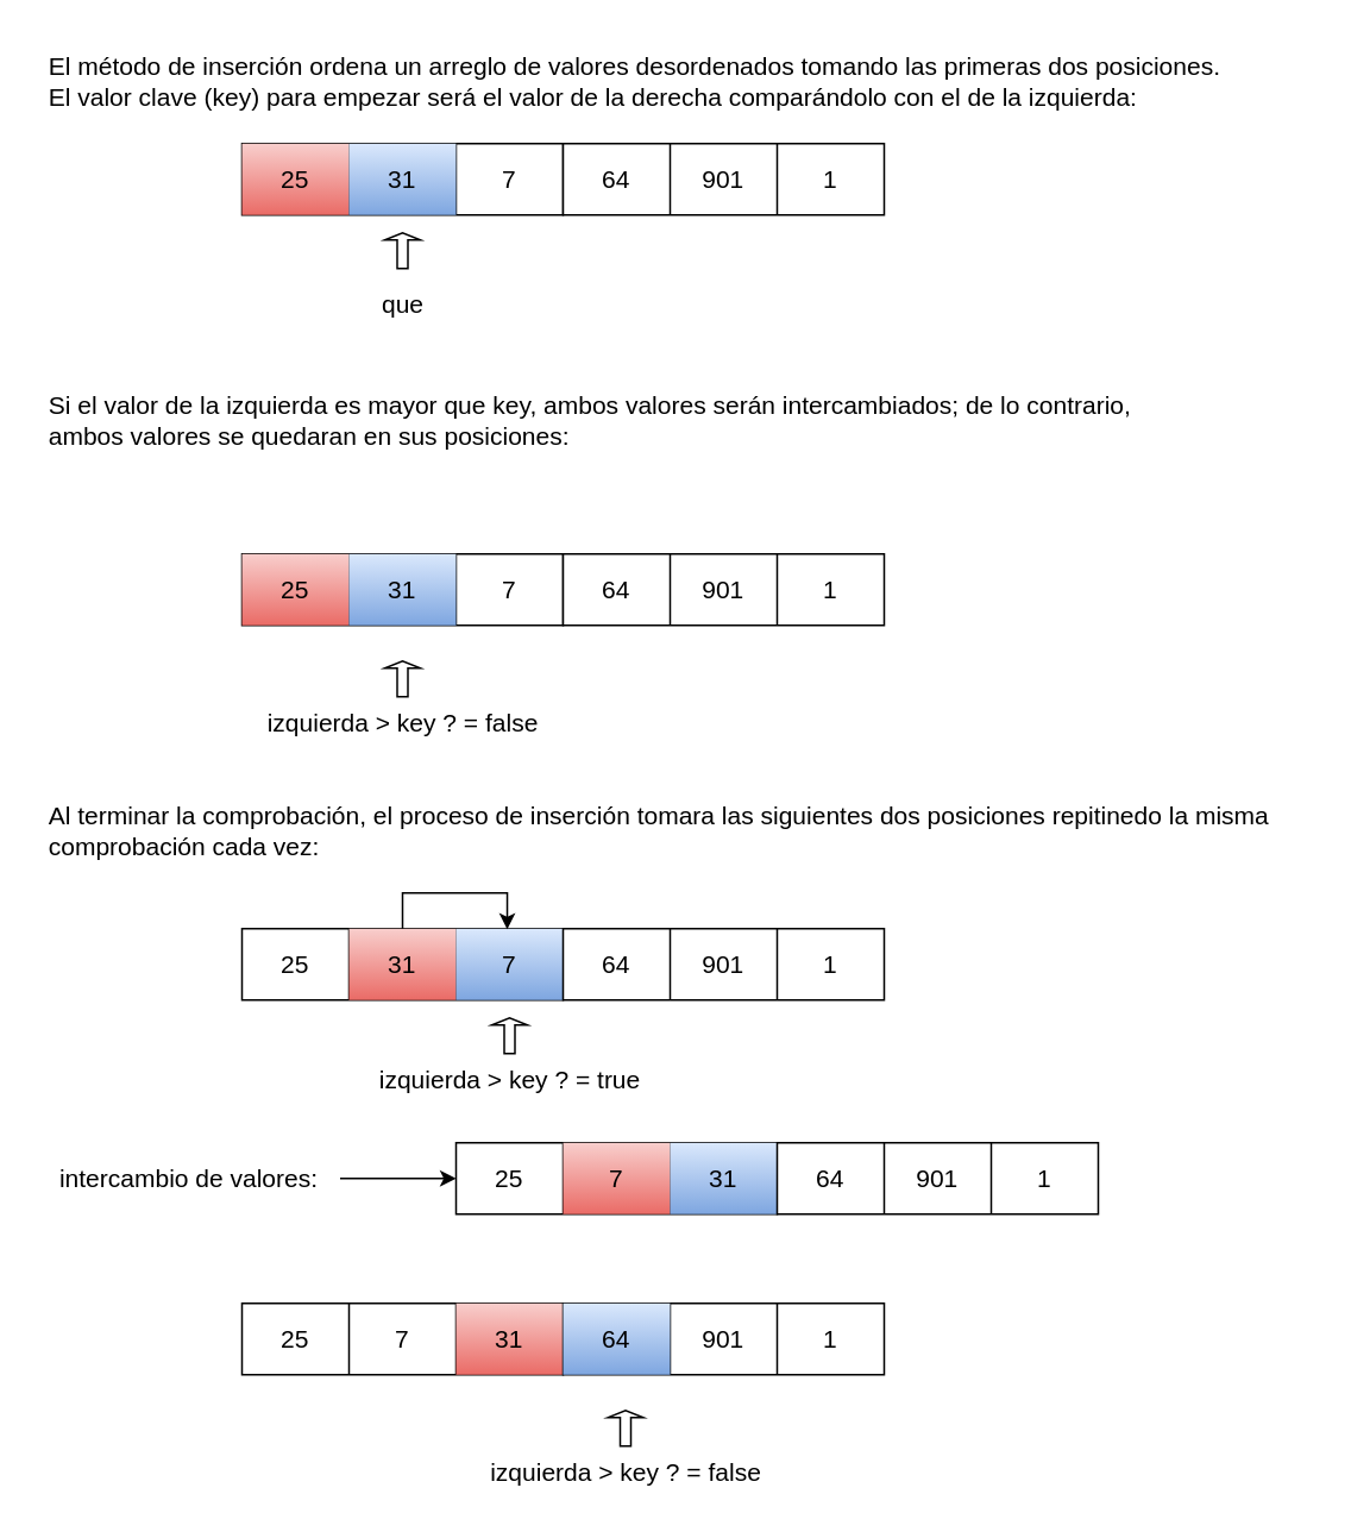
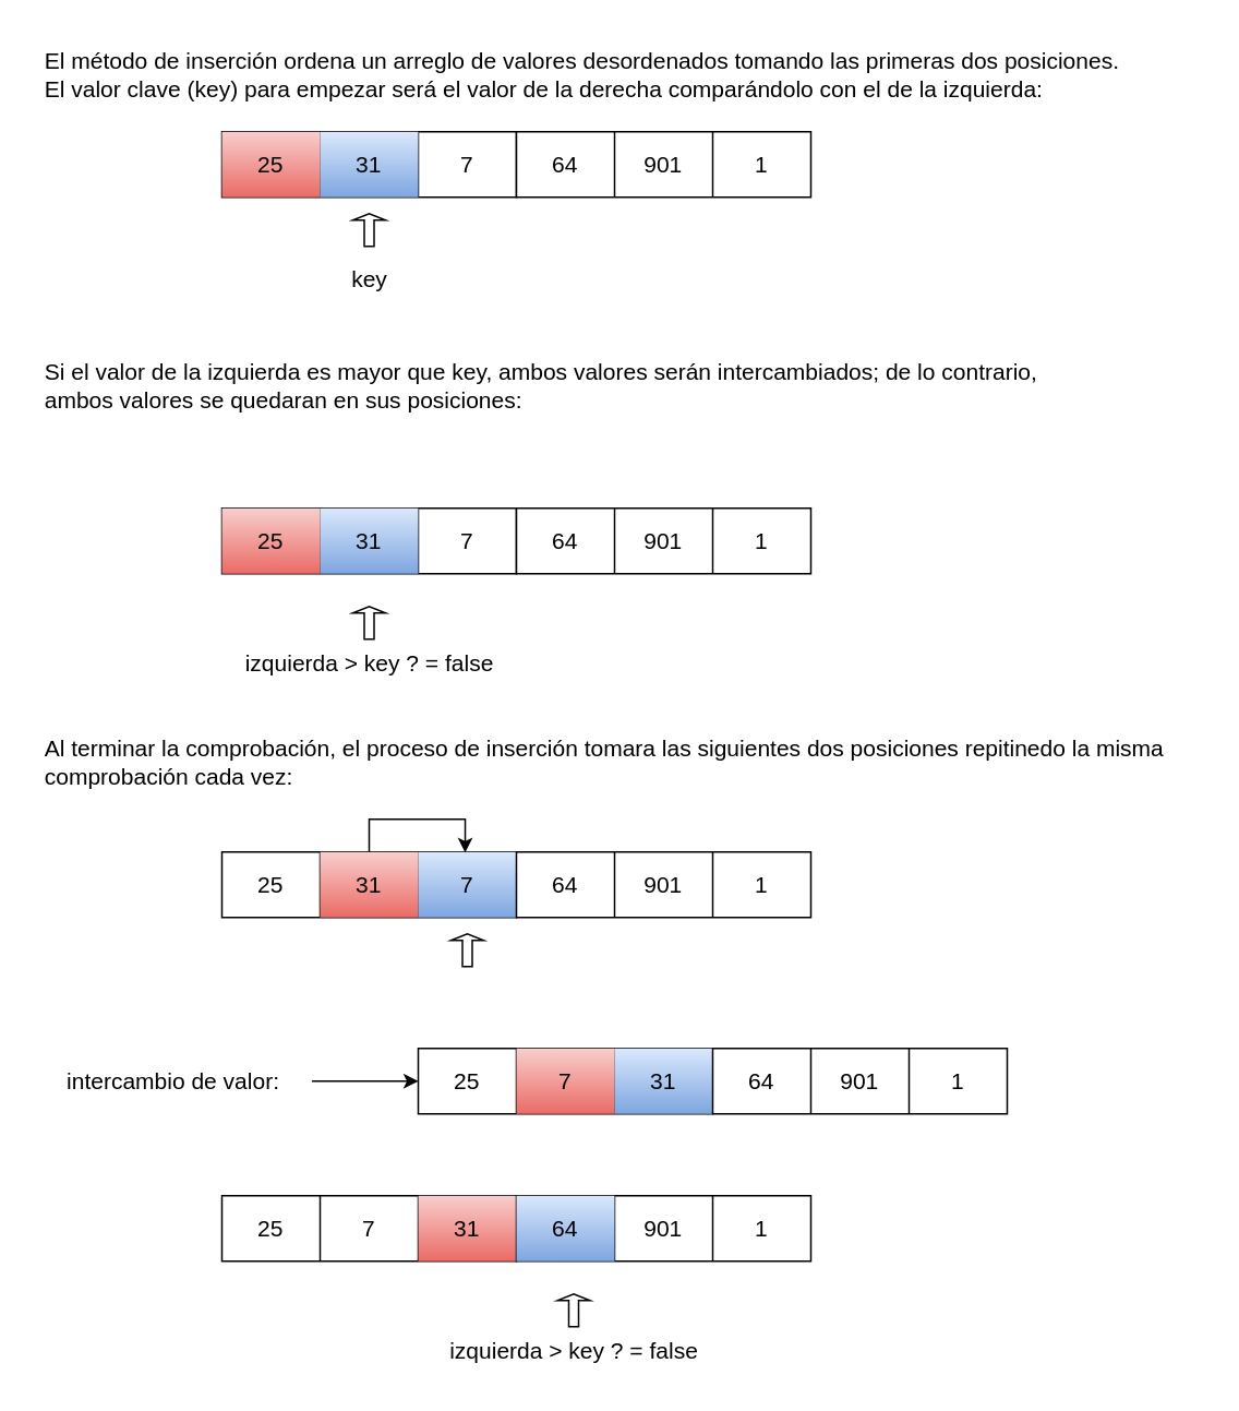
- <mxCell id="45" value="que" style="text;html=1;align=center;verticalAlign=middle;resizable=0;points=[];autosize=1;strokeColor=none;fillColor=none;fontSize=14;" vertex="1" parent="1"><mxGeometry x="200" y="155" width="50" height="30" as="geometry" /></mxCell>
+ <mxCell id="45" value="key" style="text;html=1;align=center;verticalAlign=middle;resizable=0;points=[];autosize=1;strokeColor=none;fillColor=none;fontSize=14;" vertex="1" parent="1"><mxGeometry x="200" y="155" width="50" height="30" as="geometry" /></mxCell>
- <mxCell id="63" value="izquierda &amp;gt; key ? = true" style="text;html=1;align=center;verticalAlign=middle;resizable=0;points=[];autosize=1;strokeColor=none;fillColor=none;fontSize=14;" vertex="1" parent="1"><mxGeometry x="200" y="590" width="170" height="30" as="geometry" /></mxCell>
- <mxCell id="65" value="intercambio de valores:" style="text;html=1;align=center;verticalAlign=middle;resizable=0;points=[];autosize=1;strokeColor=none;fillColor=none;fontSize=14;" vertex="1" parent="1"><mxGeometry x="20" y="645" width="170" height="30" as="geometry" /></mxCell>
+ <mxCell id="65" value="intercambio de valor:" style="text;html=1;align=center;verticalAlign=middle;resizable=0;points=[];autosize=1;strokeColor=none;fillColor=none;fontSize=14;" vertex="1" parent="1"><mxGeometry x="20" y="645" width="170" height="30" as="geometry" /></mxCell>
